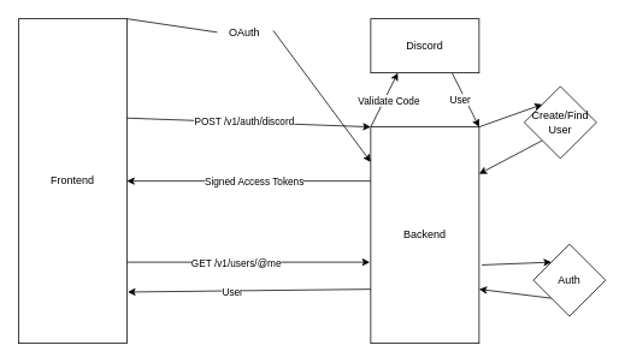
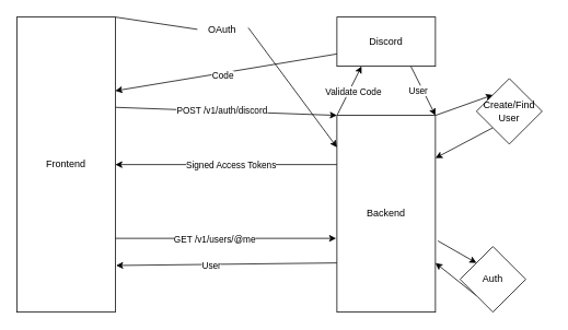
+ <mxCell id="17" style="edgeStyle=none;html=1;exitX=0;exitY=0.75;exitDx=0;exitDy=0;entryX=1;entryY=0.25;entryDx=0;entryDy=0;" edge="1" parent="1" source="21" target="16"><mxGeometry relative="1" as="geometry" /></mxCell>
+ <mxCell id="18" value="Code" style="edgeLabel;html=1;align=center;verticalAlign=middle;resizable=0;points=[];" vertex="1" connectable="0" parent="17"><mxGeometry x="0.119" y="1" relative="1" as="geometry"><mxPoint x="11" as="offset" /></mxGeometry></mxCell>
- <mxCell id="27" value="Auth" style="rhombus;whiteSpace=wrap;html=1;" vertex="1" parent="1"><mxGeometry x="590" y="270" width="80" height="80" as="geometry" /></mxCell>
+ <mxCell id="27" value="Auth" style="rhombus;whiteSpace=wrap;html=1;" vertex="1" parent="1"><mxGeometry x="560" y="300" width="80" height="80" as="geometry" /></mxCell>
